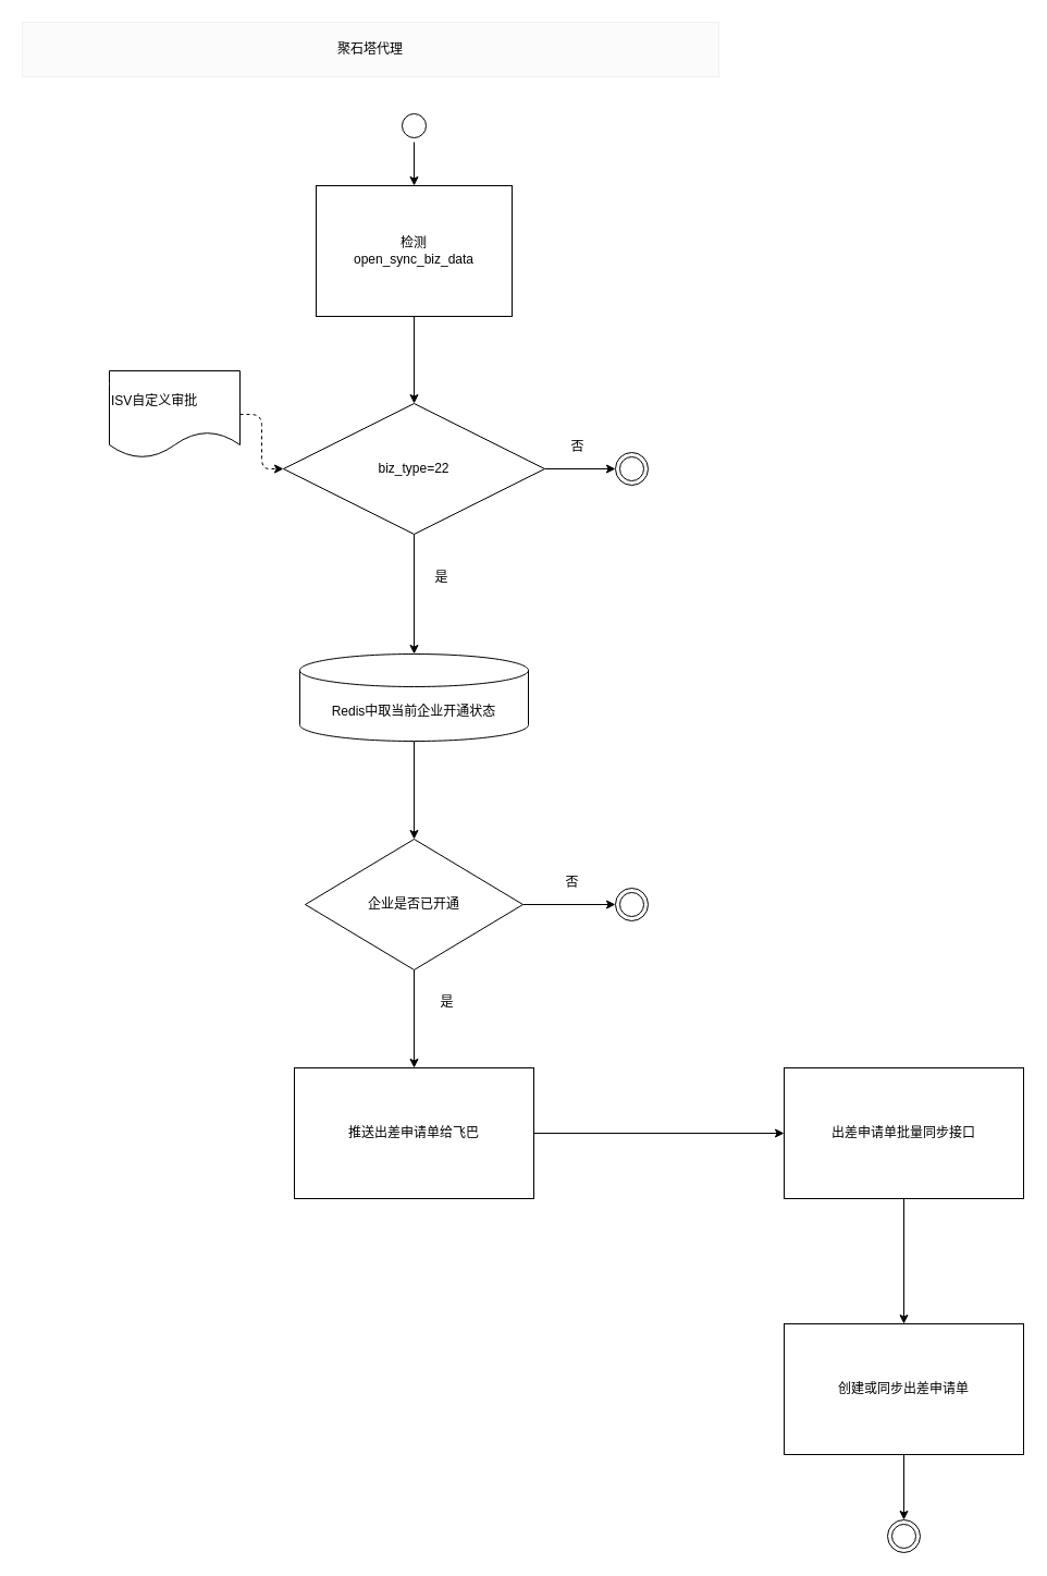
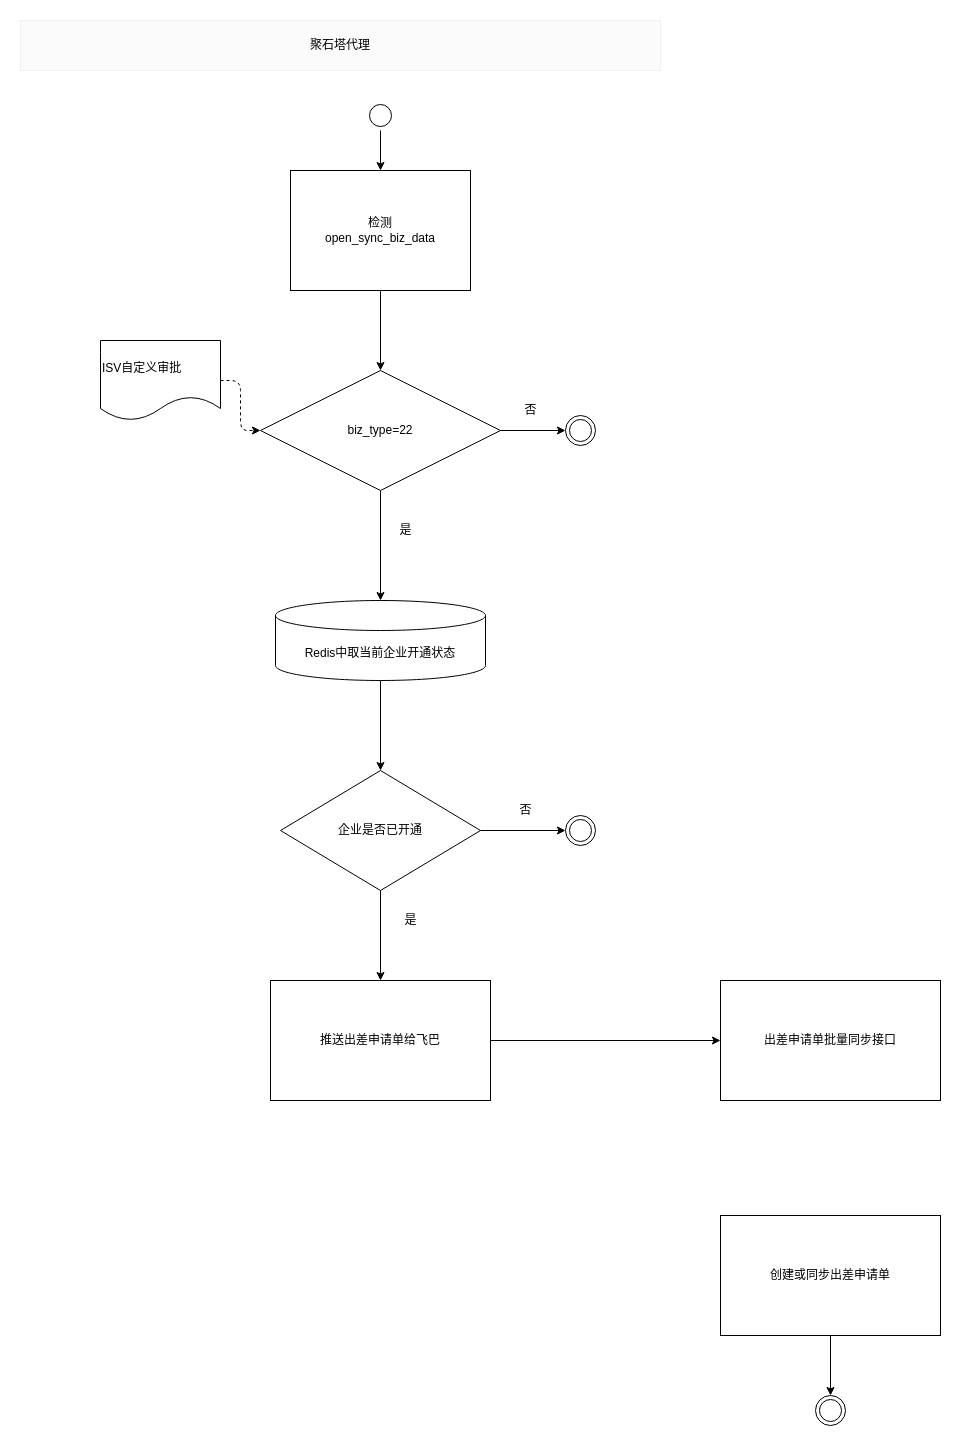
- <mxCell id="22" value="" style="edgeStyle=orthogonalEdgeStyle;rounded=0;orthogonalLoop=1;jettySize=auto;html=1;" parent="1" source="23" target="25" edge="1"><mxGeometry relative="1" as="geometry" /></mxCell>
